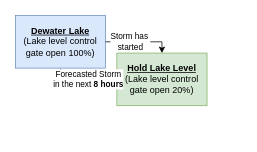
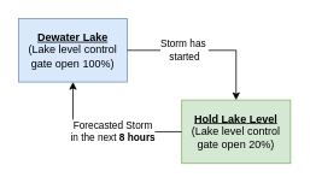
- <mxCell id="3" value="&lt;div&gt;&lt;b&gt;&lt;u&gt;Hold Lake Level&lt;/u&gt;&lt;/b&gt;&lt;/div&gt;&lt;div&gt;(Lake level control gate open 20%)&lt;/div&gt;" style="rounded=0;whiteSpace=wrap;html=1;fillColor=#d5e8d4;strokeColor=#82b366;" vertex="1" parent="1"><mxGeometry x="155" y="70" width="120" height="70" as="geometry" /></mxCell>
+ <mxCell id="3" value="&lt;div&gt;&lt;b&gt;&lt;u&gt;Hold Lake Level&lt;/u&gt;&lt;/b&gt;&lt;/div&gt;&lt;div&gt;(Lake level control gate open 20%)&lt;/div&gt;" style="rounded=0;whiteSpace=wrap;html=1;fillColor=#d5e8d4;strokeColor=#82b366;" vertex="1" parent="1"><mxGeometry x="200" y="110" width="120" height="70" as="geometry" /></mxCell>
